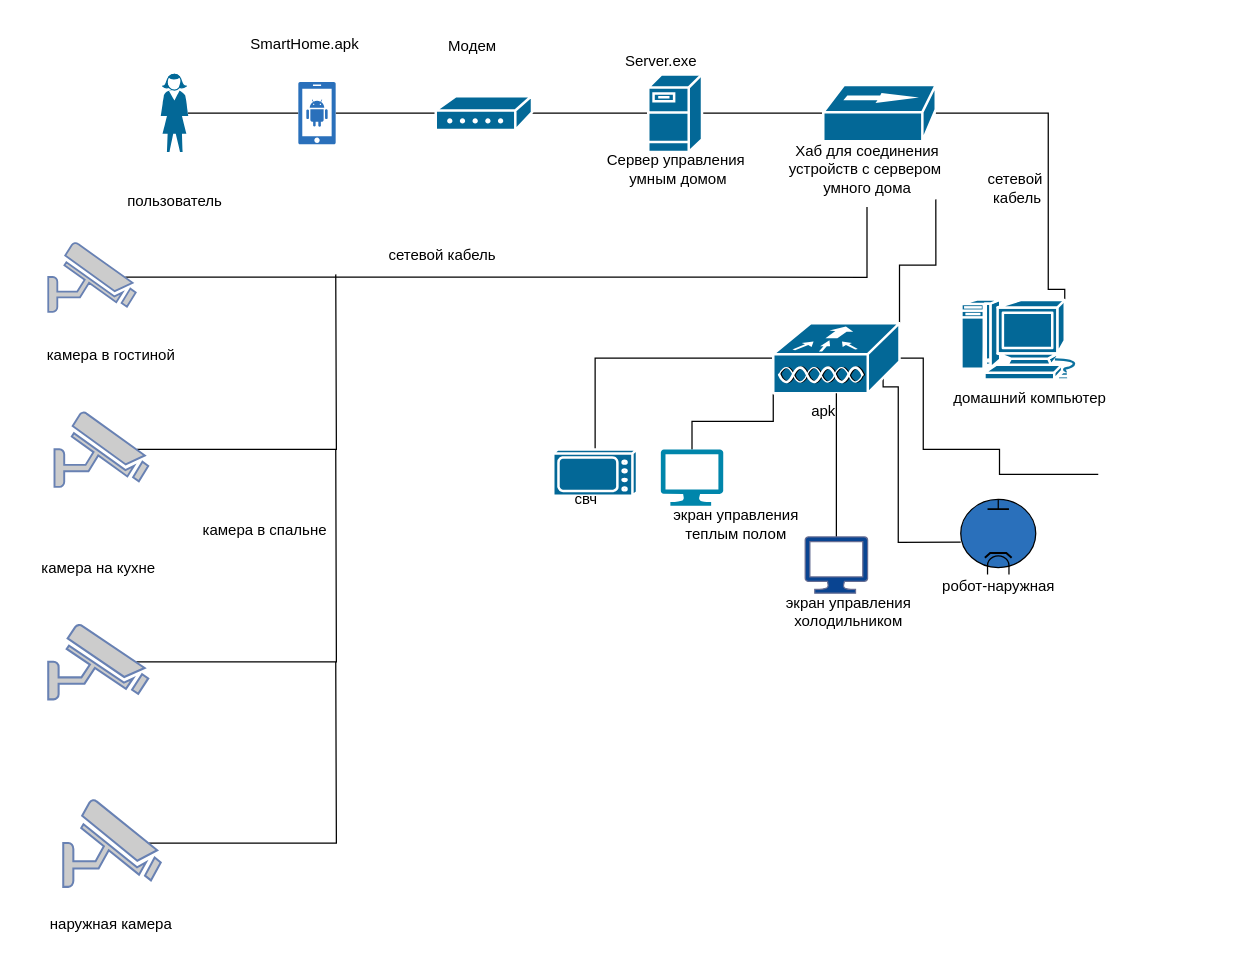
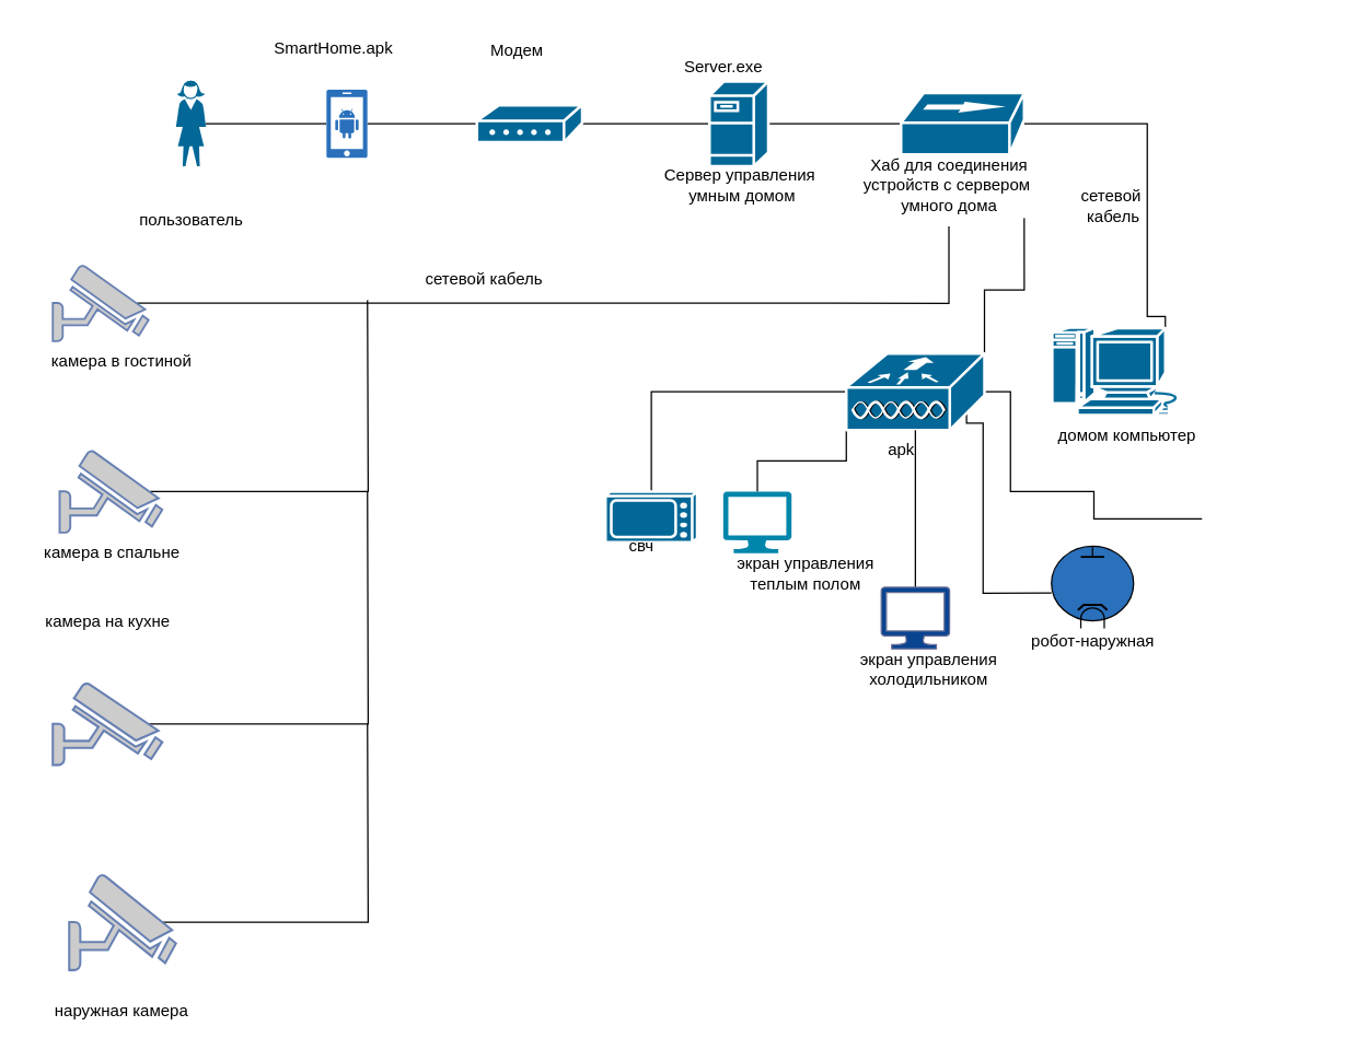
- <mxCell id="23" value="камера в гостиной" style="text;html=1;align=center;verticalAlign=middle;resizable=0;points=[];autosize=1;strokeColor=none;fillColor=none;" vertex="1" parent="1"><mxGeometry x="23" y="269" width="130" height="30" as="geometry" /></mxCell>
+ <mxCell id="23" value="камера в гостиной" style="text;html=1;align=center;verticalAlign=middle;resizable=0;points=[];autosize=1;strokeColor=none;fillColor=none;" vertex="1" parent="1"><mxGeometry x="23" y="249" width="130" height="30" as="geometry" /></mxCell>
- <mxCell id="20" value="домашний компьютер" style="text;html=1;align=center;verticalAlign=middle;resizable=0;points=[];autosize=1;strokeColor=none;fillColor=none;" vertex="1" parent="1"><mxGeometry x="748" y="303" width="150" height="30" as="geometry" /></mxCell>
+ <mxCell id="20" value="домом компьютер" style="text;html=1;align=center;verticalAlign=middle;resizable=0;points=[];autosize=1;strokeColor=none;fillColor=none;" vertex="1" parent="1"><mxGeometry x="748" y="303" width="150" height="30" as="geometry" /></mxCell>
- <mxCell id="26" value="камера в спальне" style="text;html=1;align=center;verticalAlign=middle;resizable=0;points=[];autosize=1;strokeColor=none;fillColor=none;" vertex="1" parent="1"><mxGeometry x="150.5" y="409" width="120" height="30" as="geometry" /></mxCell>
+ <mxCell id="26" value="камера в спальне" style="text;html=1;align=center;verticalAlign=middle;resizable=0;points=[];autosize=1;strokeColor=none;fillColor=none;" vertex="1" parent="1"><mxGeometry x="20.5" y="389" width="120" height="30" as="geometry" /></mxCell>
